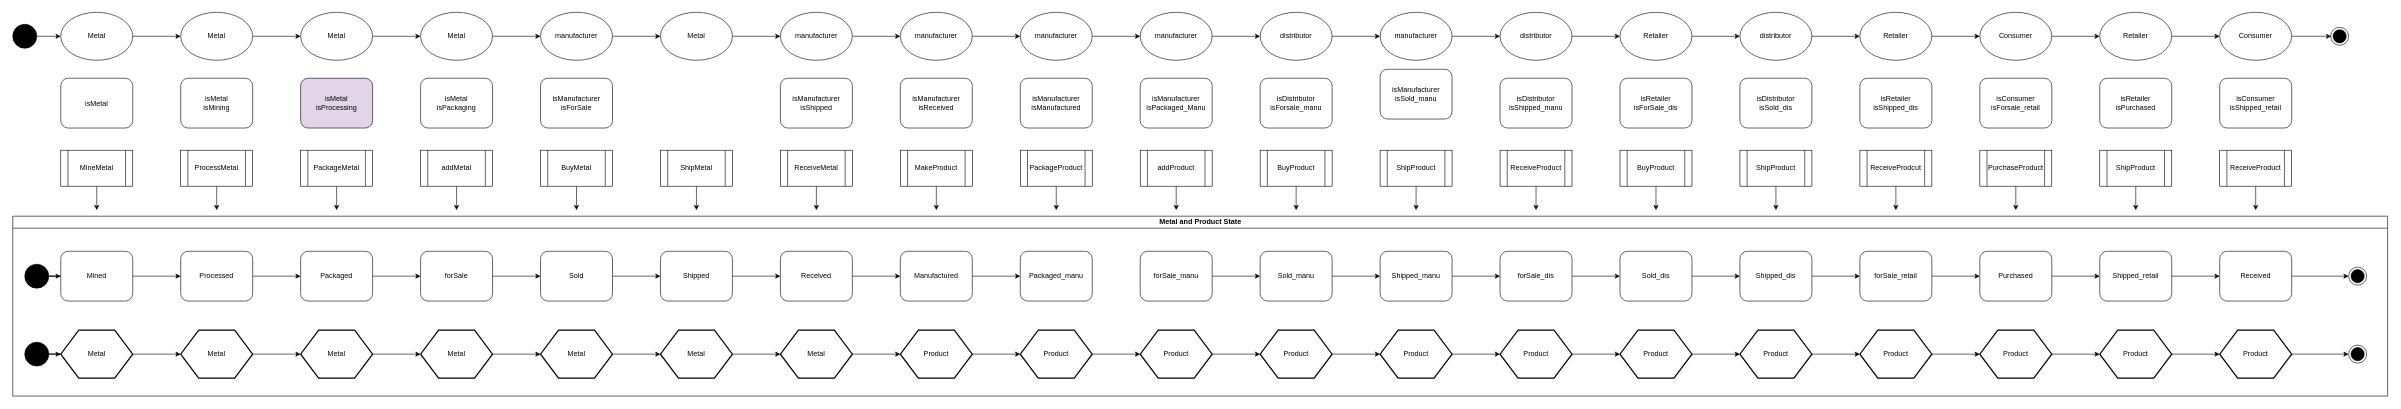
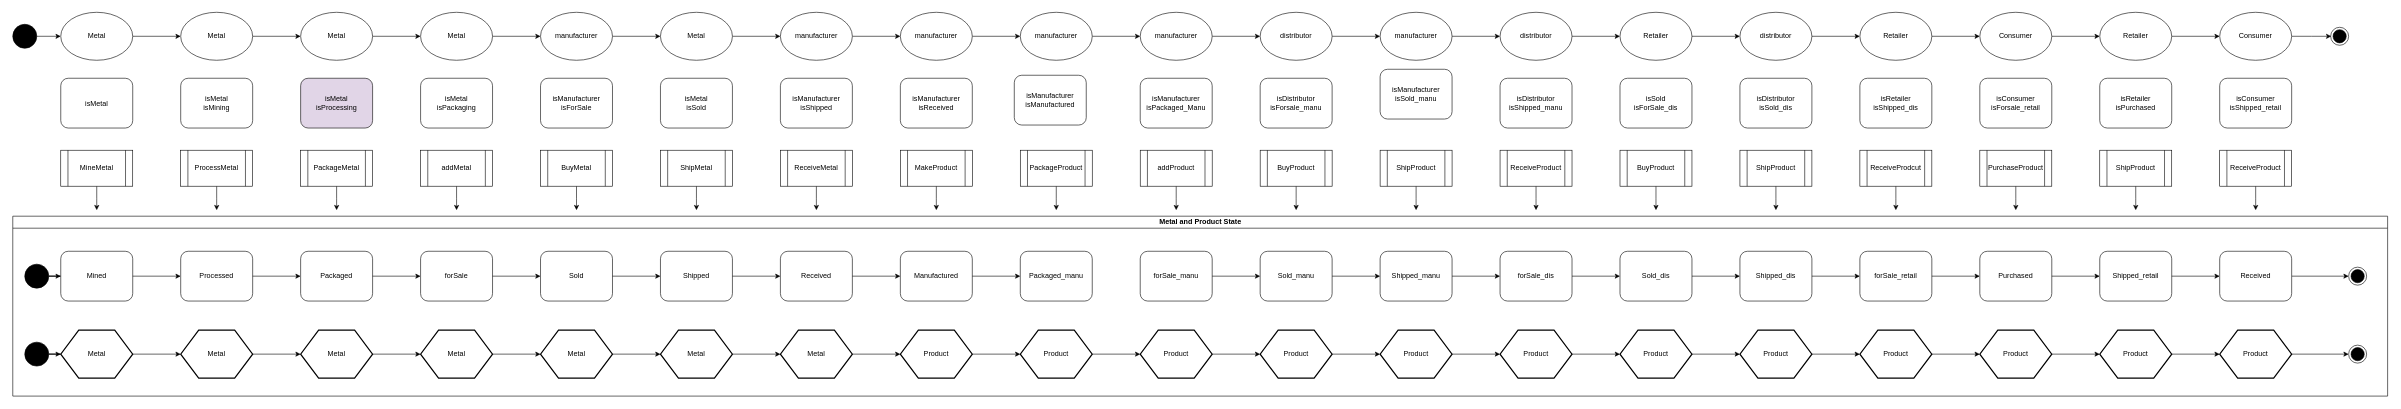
+ <mxCell id="139" value="isMetal&lt;br&gt;isSold&lt;br&gt;" style="rounded=1;whiteSpace=wrap;html=1;fillColor=#FFFFFF;" vertex="1" parent="1"><mxGeometry x="1100" y="130" width="120" height="83" as="geometry" /></mxCell>
- <mxCell id="148" value="isManufacturer&lt;br&gt;isManufactured&lt;br&gt;" style="rounded=1;whiteSpace=wrap;html=1;fillColor=#FFFFFF;" vertex="1" parent="1"><mxGeometry x="1700" y="130" width="120" height="83" as="geometry" /></mxCell>
+ <mxCell id="148" value="isManufacturer&lt;br&gt;isManufactured&lt;br&gt;" style="rounded=1;whiteSpace=wrap;html=1;fillColor=#FFFFFF;" vertex="1" parent="1"><mxGeometry x="1690" y="125" width="120" height="83" as="geometry" /></mxCell>
- <mxCell id="163" value="isRetailer&lt;br&gt;isForSale_dis&lt;br&gt;" style="rounded=1;whiteSpace=wrap;html=1;fillColor=#FFFFFF;" vertex="1" parent="1"><mxGeometry x="2700" y="130" width="120" height="83" as="geometry" /></mxCell>
+ <mxCell id="163" value="isSold&lt;br&gt;isForSale_dis&lt;br&gt;" style="rounded=1;whiteSpace=wrap;html=1;fillColor=#FFFFFF;" vertex="1" parent="1"><mxGeometry x="2700" y="130" width="120" height="83" as="geometry" /></mxCell>
